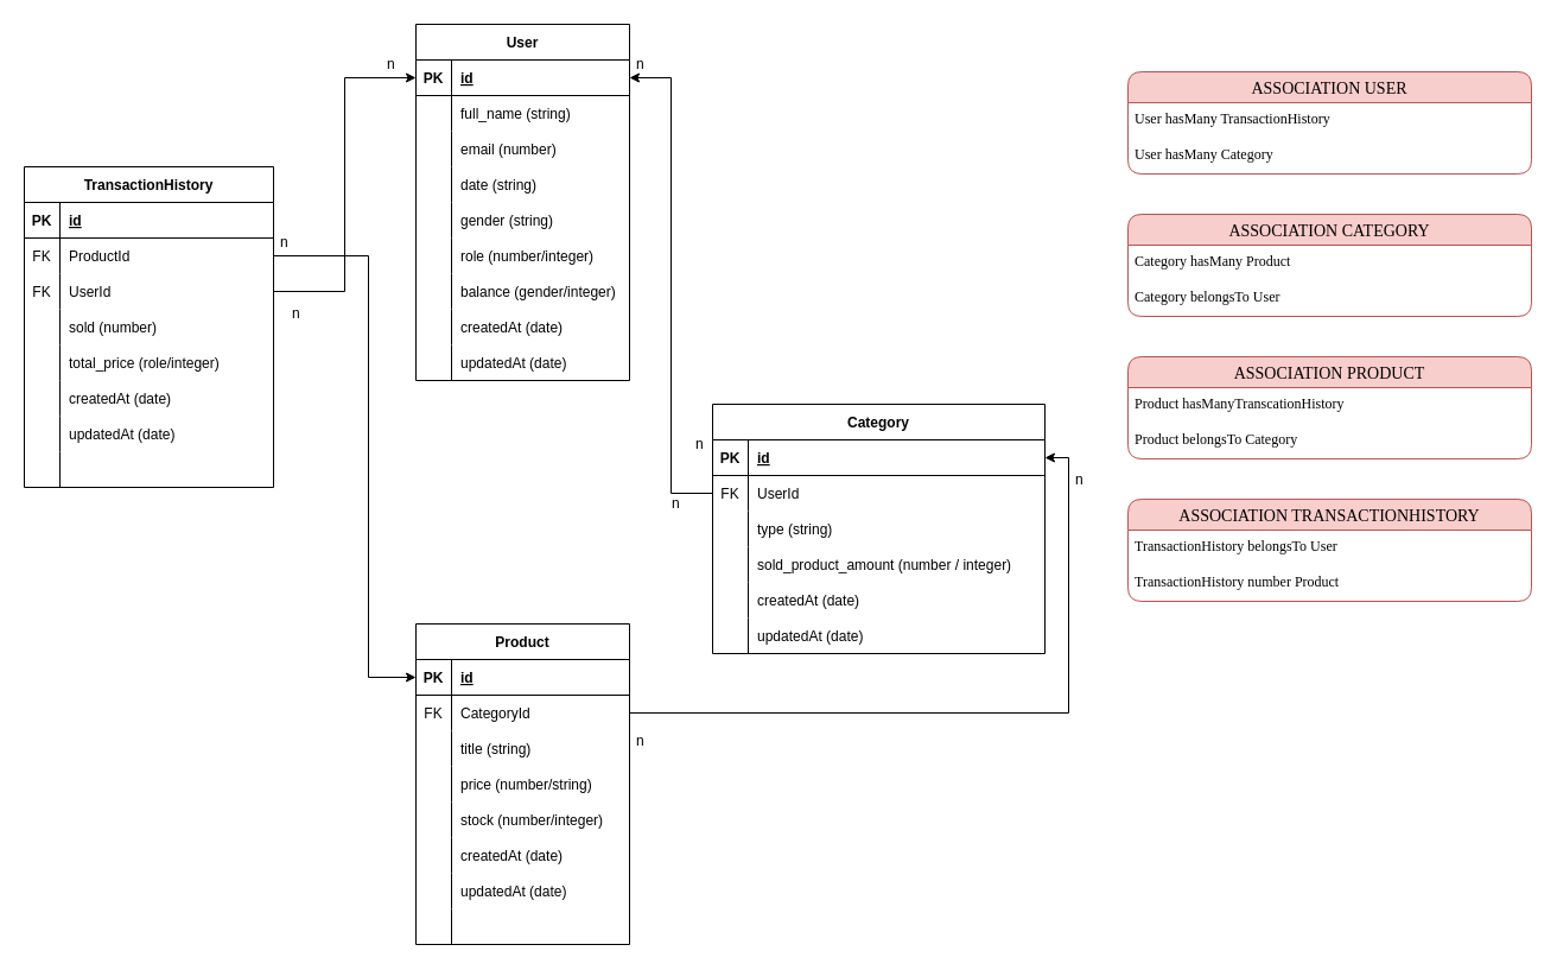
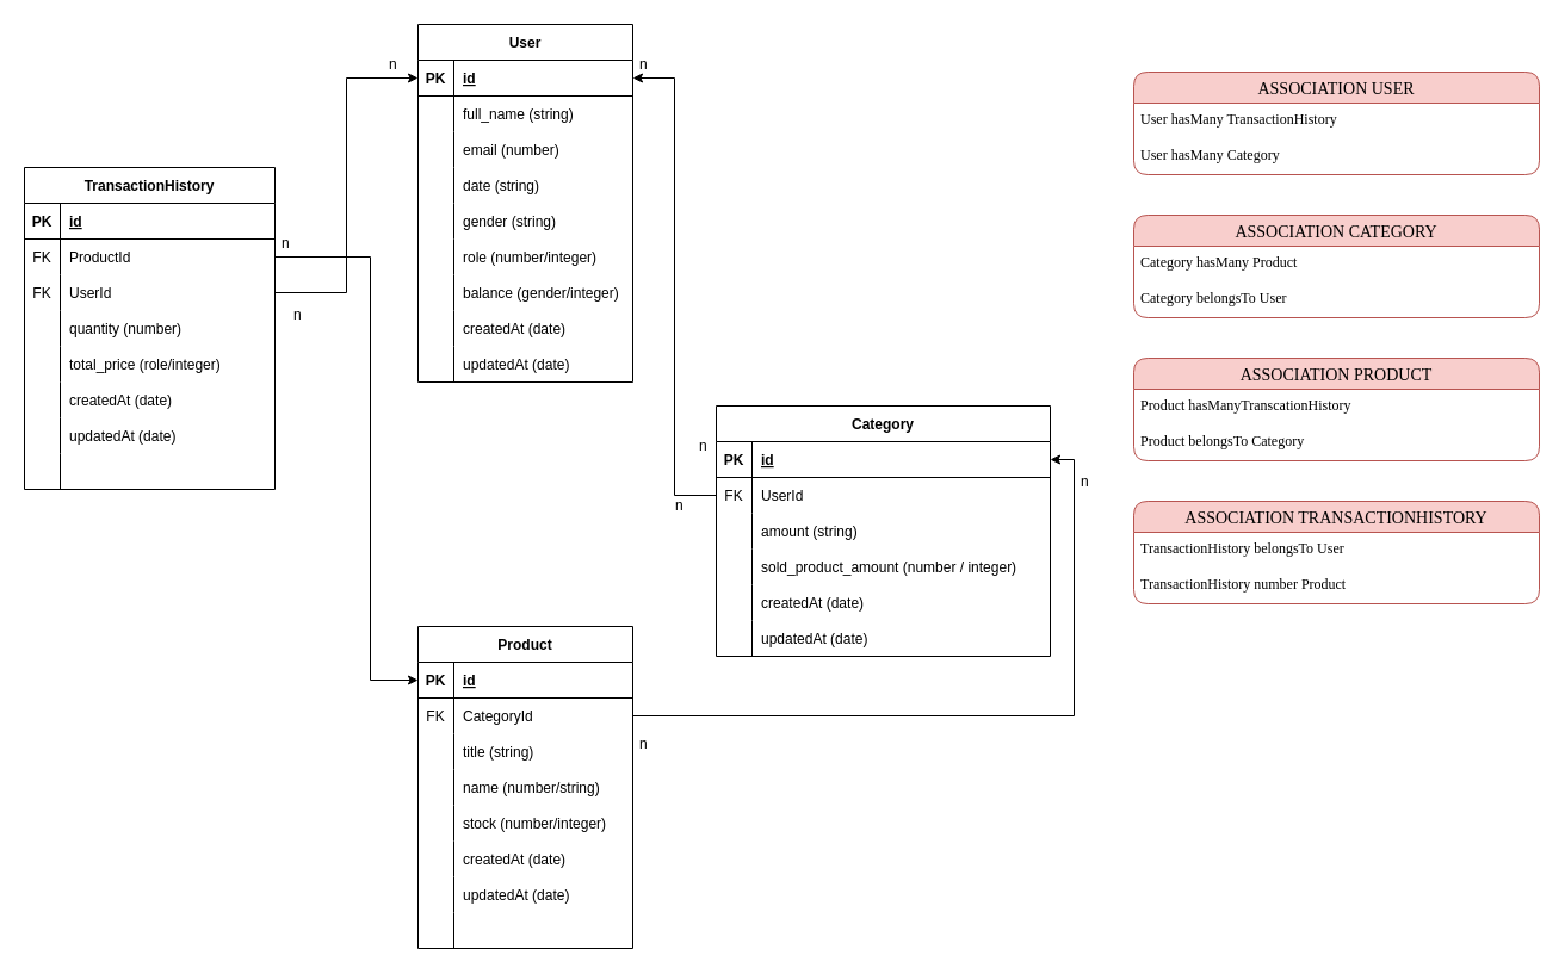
- <mxCell id="86" value="sold (number)" style="shape=partialRectangle;connectable=0;fillColor=none;top=0;left=0;bottom=0;right=0;align=left;spacingLeft=6;overflow=hidden;" parent="84" vertex="1"><mxGeometry x="30" width="180" height="30" as="geometry"><mxRectangle width="180" height="30" as="alternateBounds" /></mxGeometry></mxCell>
+ <mxCell id="86" value="quantity (number)" style="shape=partialRectangle;connectable=0;fillColor=none;top=0;left=0;bottom=0;right=0;align=left;spacingLeft=6;overflow=hidden;" parent="84" vertex="1"><mxGeometry x="30" width="180" height="30" as="geometry"><mxRectangle width="180" height="30" as="alternateBounds" /></mxGeometry></mxCell>
- <mxCell id="64" value="type (string)" style="shape=partialRectangle;connectable=0;fillColor=none;top=0;left=0;bottom=0;right=0;align=left;spacingLeft=6;overflow=hidden;" parent="62" vertex="1"><mxGeometry x="30" width="250" height="30" as="geometry"><mxRectangle width="250" height="30" as="alternateBounds" /></mxGeometry></mxCell>
+ <mxCell id="64" value="amount (string)" style="shape=partialRectangle;connectable=0;fillColor=none;top=0;left=0;bottom=0;right=0;align=left;spacingLeft=6;overflow=hidden;" parent="62" vertex="1"><mxGeometry x="30" width="250" height="30" as="geometry"><mxRectangle width="250" height="30" as="alternateBounds" /></mxGeometry></mxCell>
- <mxCell id="42" value="price (number/string)" style="shape=partialRectangle;connectable=0;fillColor=none;top=0;left=0;bottom=0;right=0;align=left;spacingLeft=6;overflow=hidden;" parent="40" vertex="1"><mxGeometry x="30" width="150" height="30" as="geometry"><mxRectangle width="150" height="30" as="alternateBounds" /></mxGeometry></mxCell>
+ <mxCell id="42" value="name (number/string)" style="shape=partialRectangle;connectable=0;fillColor=none;top=0;left=0;bottom=0;right=0;align=left;spacingLeft=6;overflow=hidden;" parent="40" vertex="1"><mxGeometry x="30" width="150" height="30" as="geometry"><mxRectangle width="150" height="30" as="alternateBounds" /></mxGeometry></mxCell>
